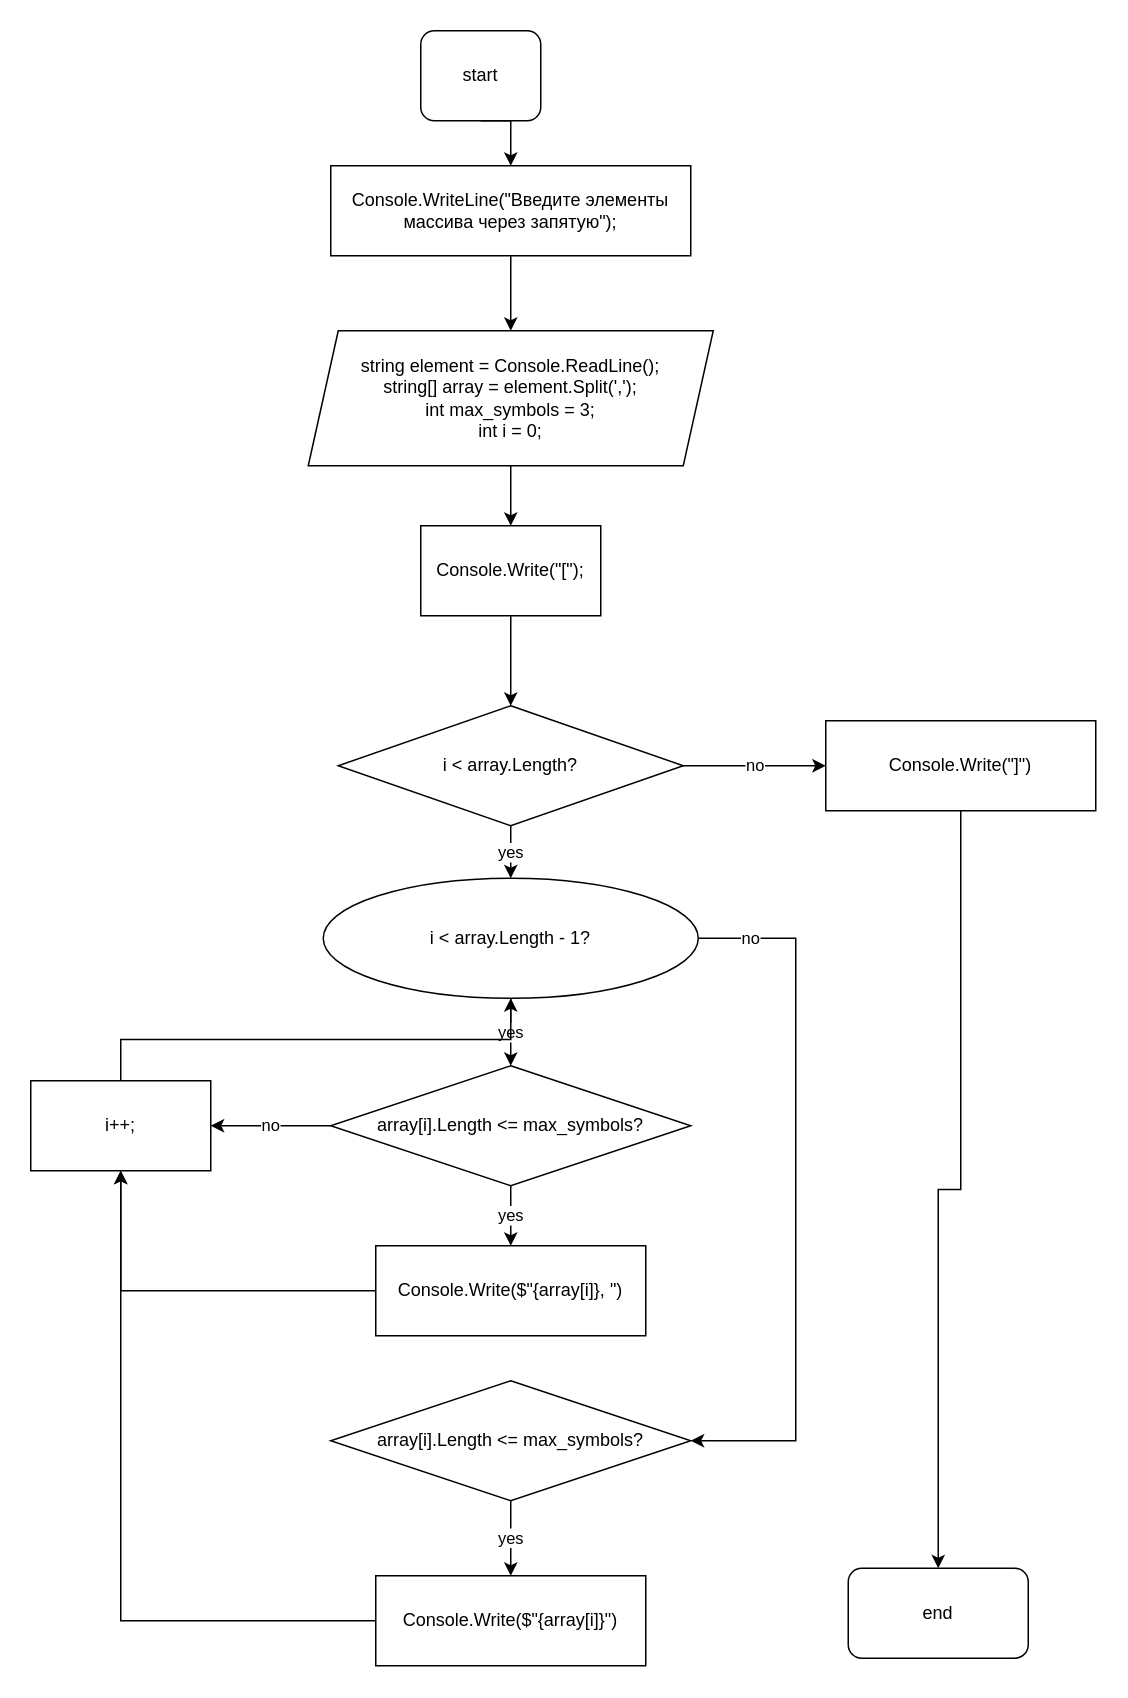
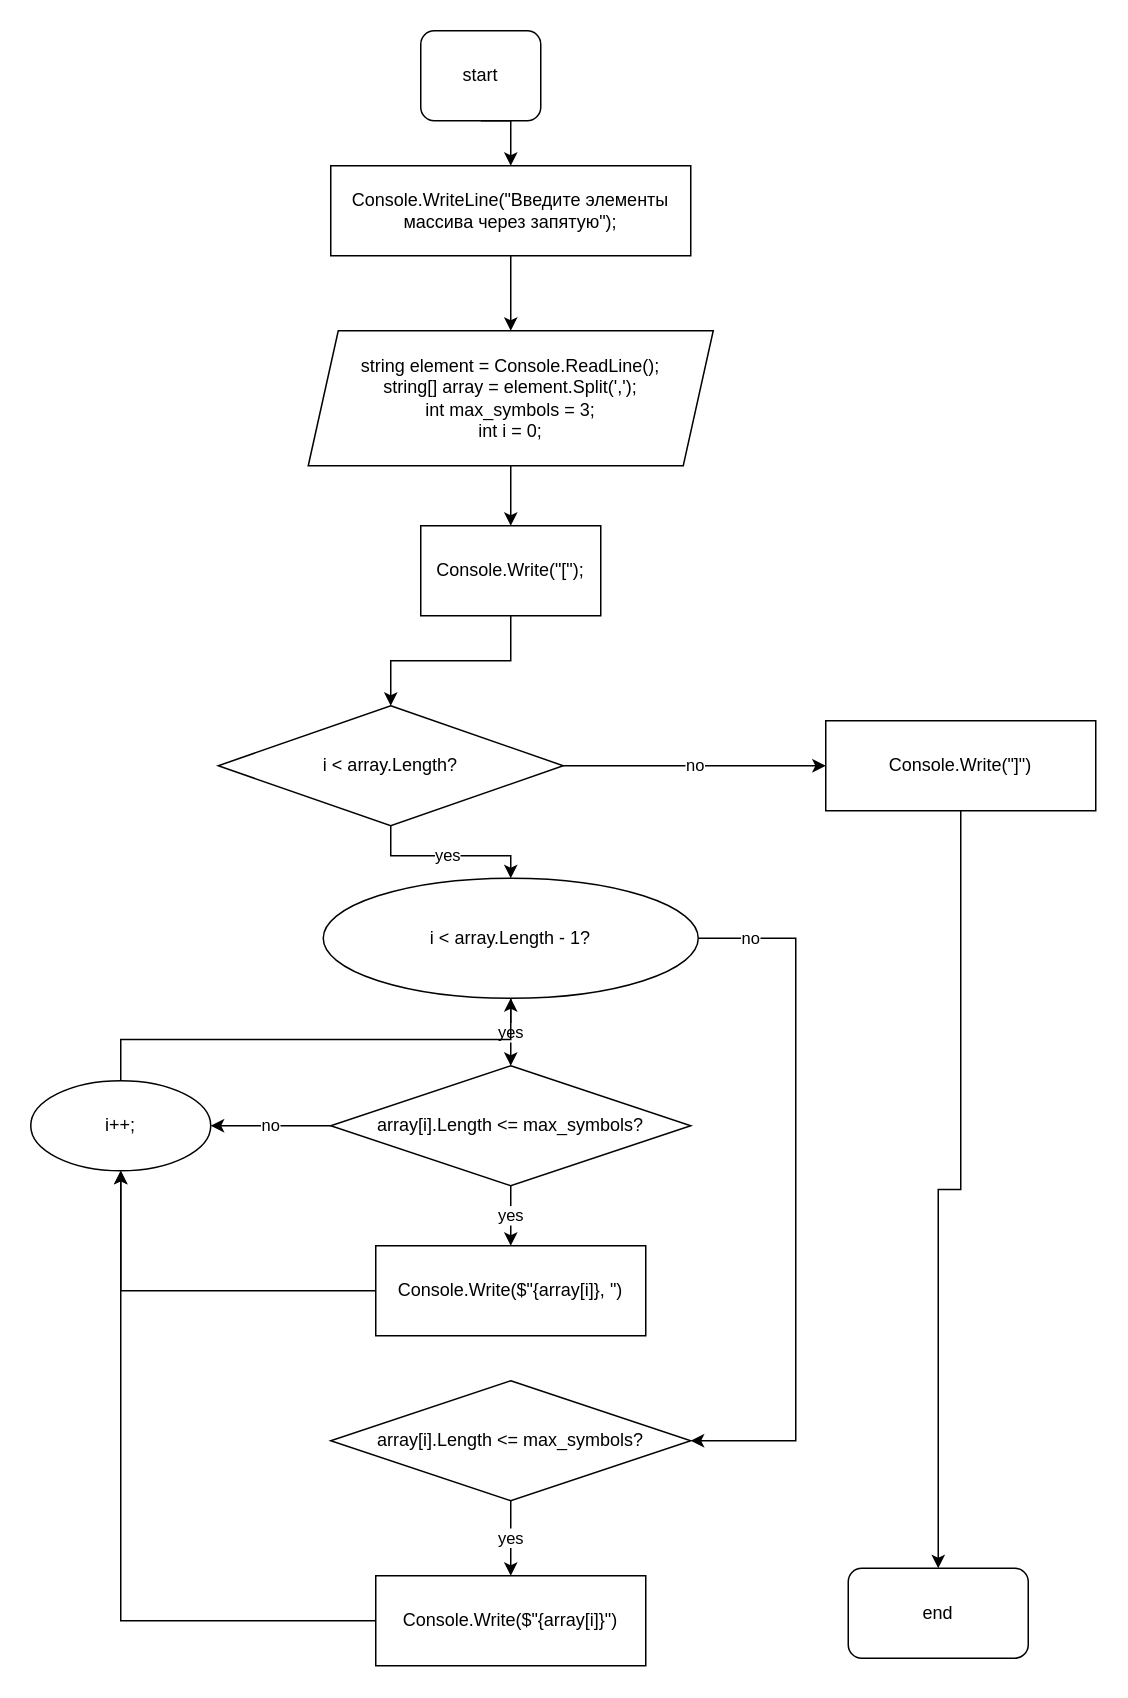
- <mxCell id="10" value="i &amp;lt; array.Length?" style="rhombus;whiteSpace=wrap;html=1;" vertex="1" parent="1"><mxGeometry x="225" y="470" width="230" height="80" as="geometry" /></mxCell>
+ <mxCell id="10" value="i &amp;lt; array.Length?" style="rhombus;whiteSpace=wrap;html=1;" vertex="1" parent="1"><mxGeometry x="145" y="470" width="230" height="80" as="geometry" /></mxCell>
- <mxCell id="22" value="i++;" style="rounded=0;whiteSpace=wrap;html=1;" vertex="1" parent="1"><mxGeometry x="20" y="720" width="120" height="60" as="geometry" /></mxCell>
+ <mxCell id="22" value="i++;" style="ellipse;whiteSpace=wrap;html=1;" vertex="1" parent="1"><mxGeometry x="20" y="720" width="120" height="60" as="geometry" /></mxCell>
